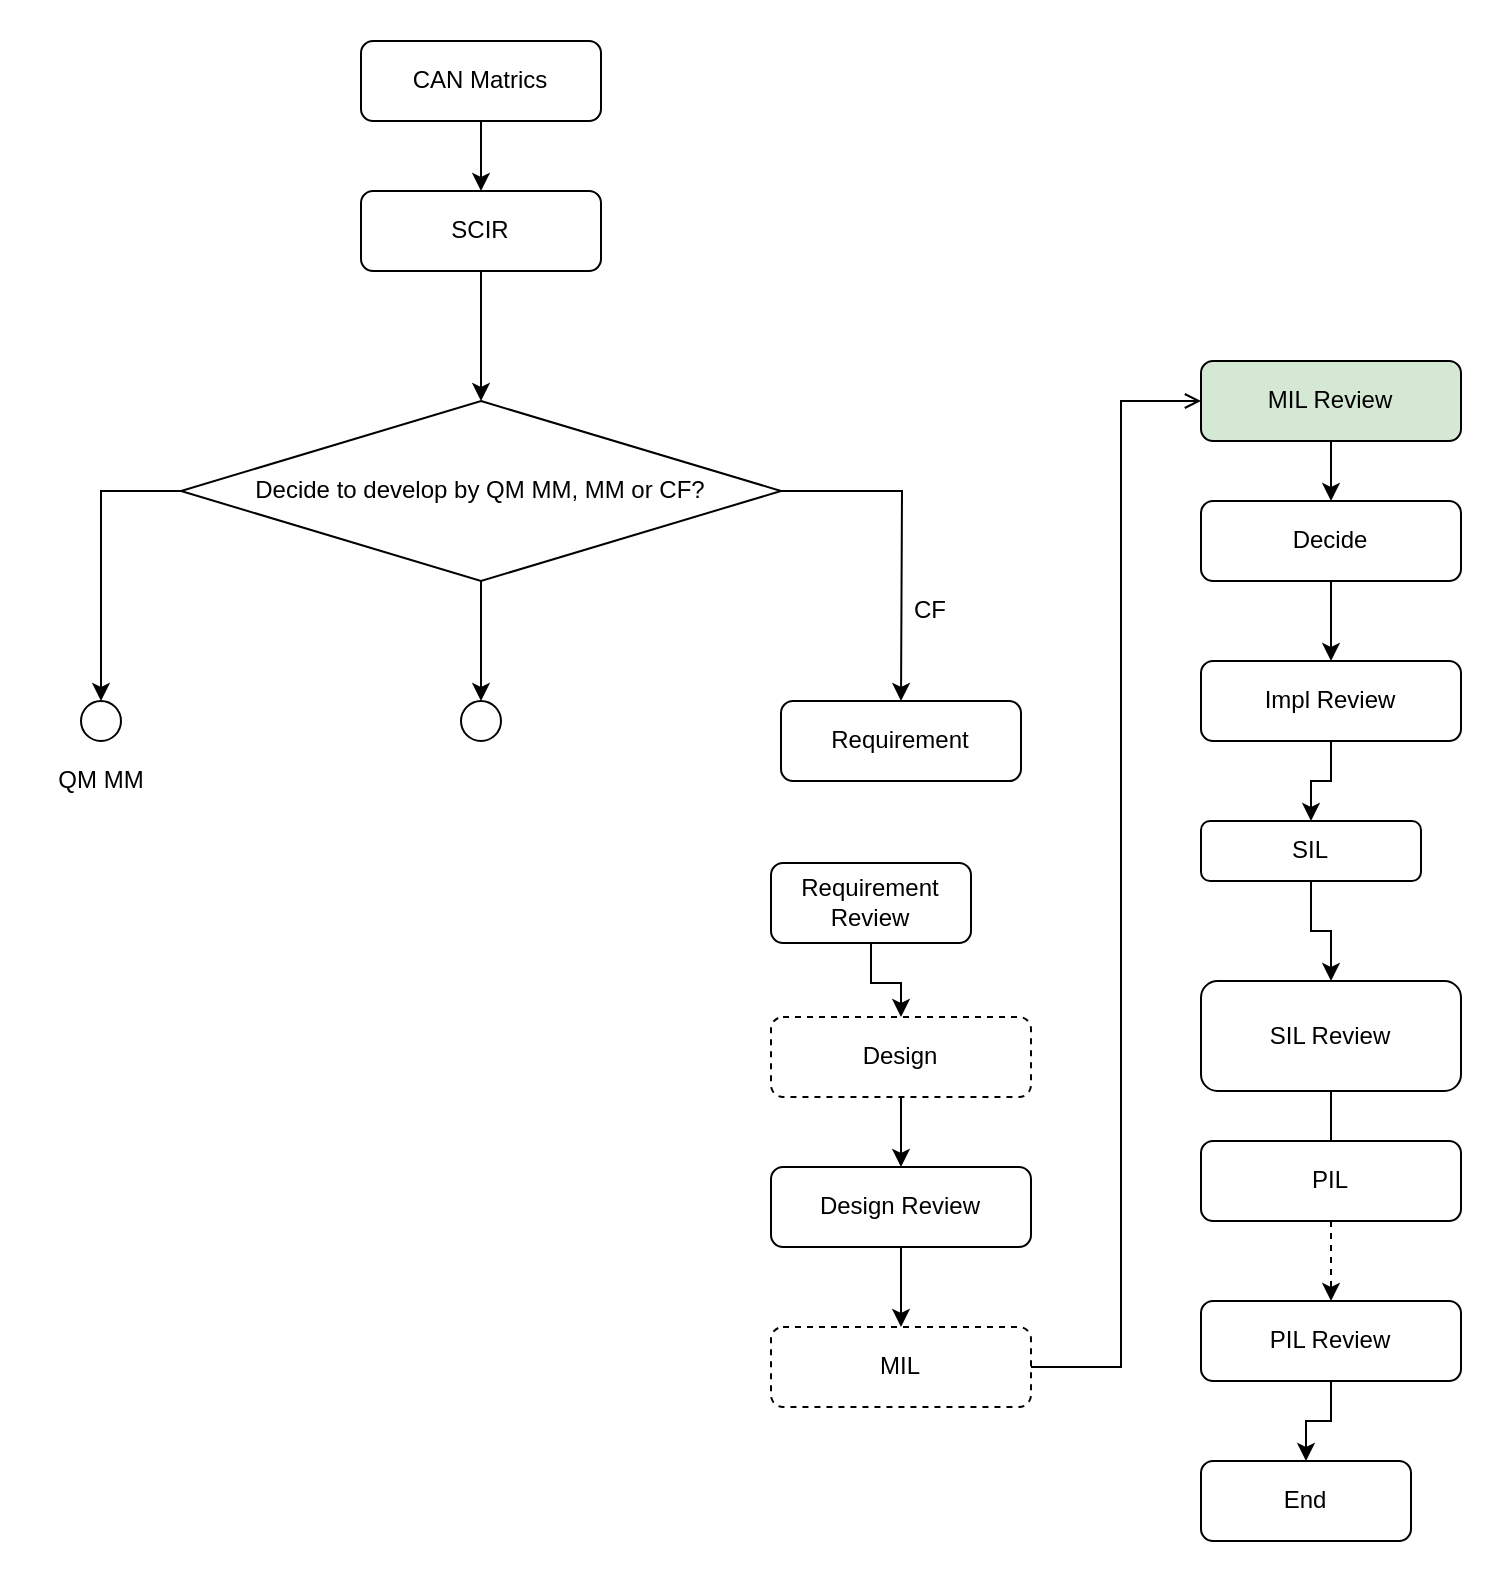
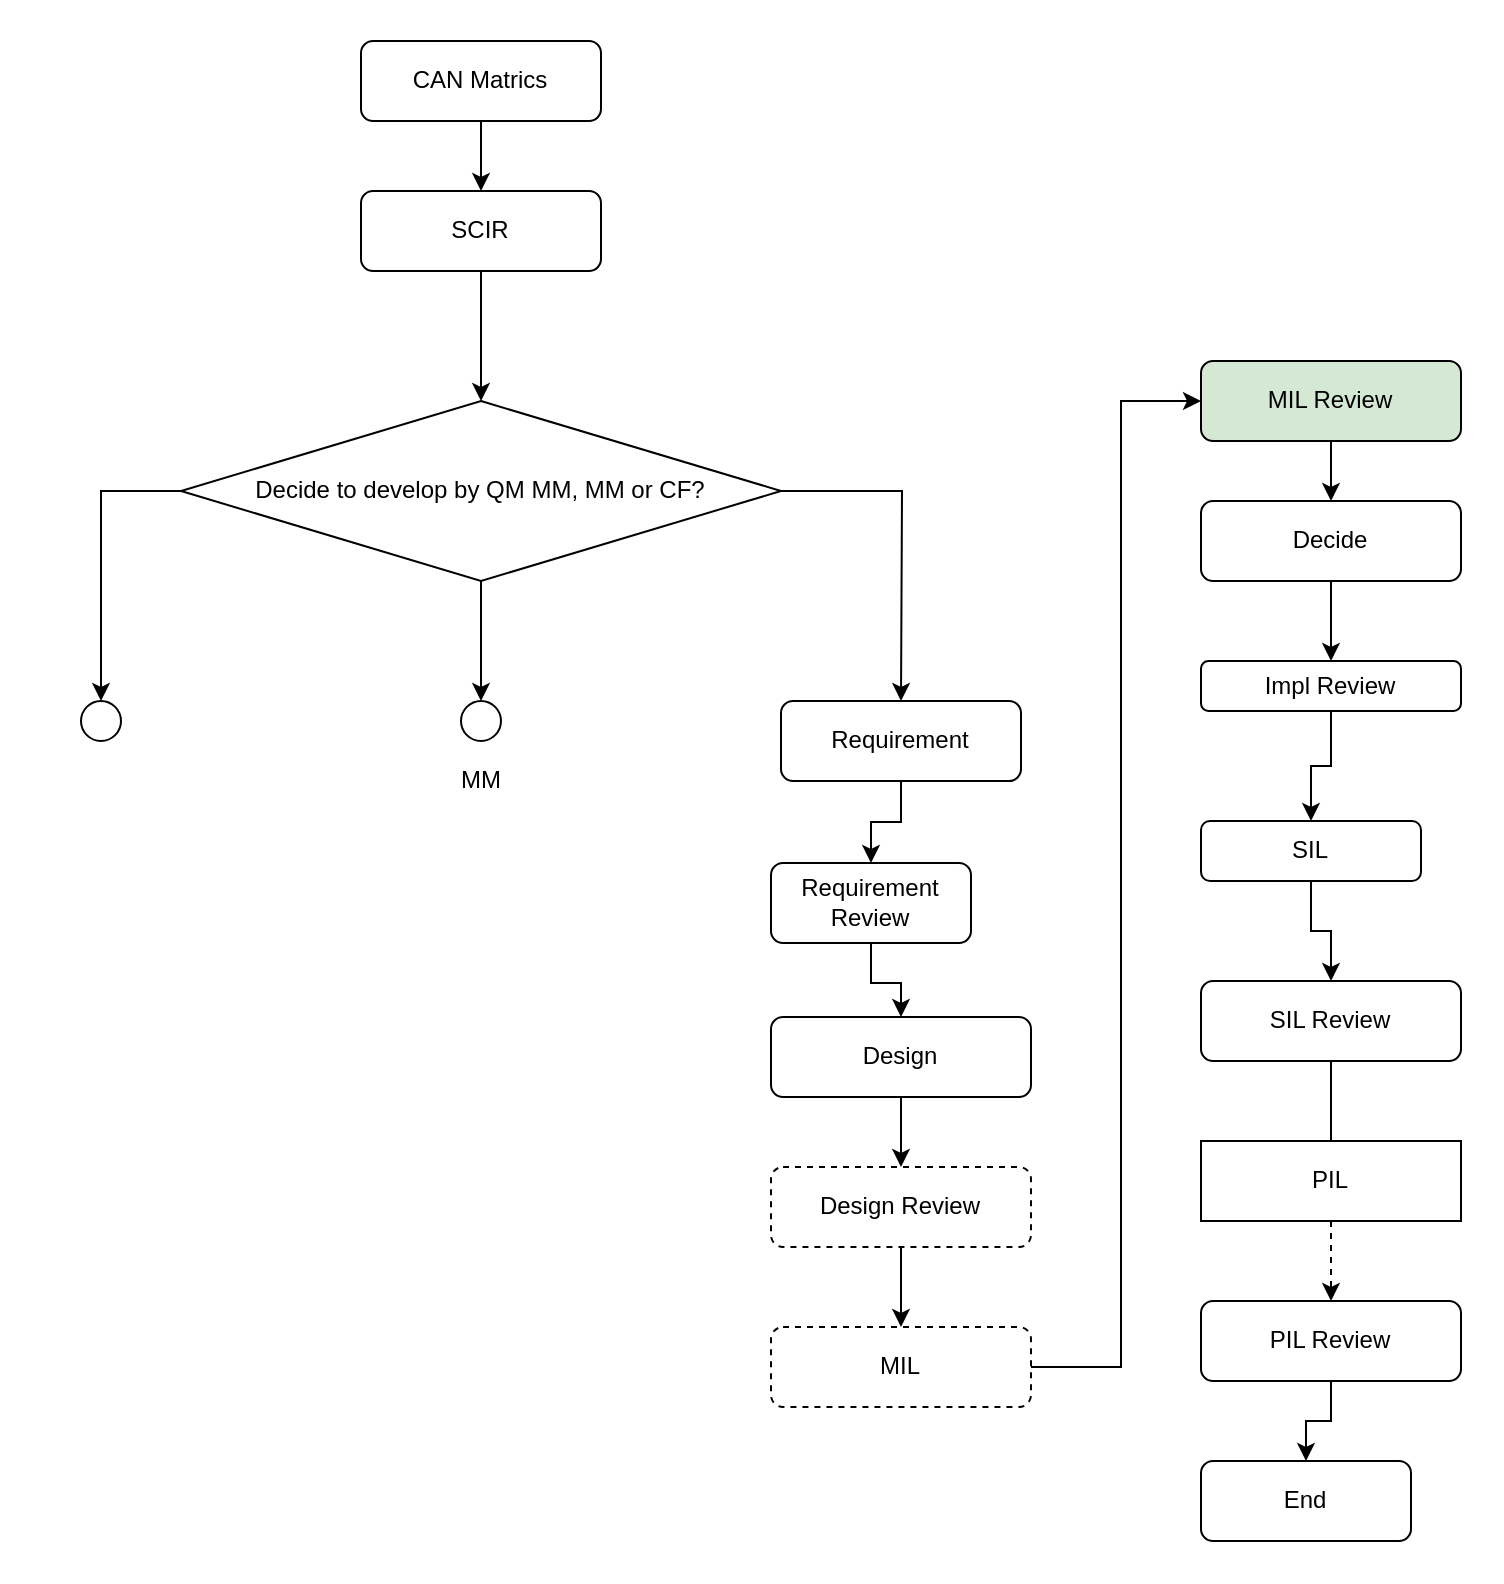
- <mxCell id="23" value="" style="edgeStyle=orthogonalEdgeStyle;rounded=0;orthogonalLoop=1;jettySize=auto;html=1;endArrow=open;" edge="1" parent="1" source="24" target="26"><mxGeometry relative="1" as="geometry"><Array as="points"><mxPoint x="560" y="683" /><mxPoint x="560" y="200" /></Array></mxGeometry></mxCell>
+ <mxCell id="23" value="" style="edgeStyle=orthogonalEdgeStyle;rounded=0;orthogonalLoop=1;jettySize=auto;html=1;" edge="1" parent="1" source="24" target="26"><mxGeometry relative="1" as="geometry"><Array as="points"><mxPoint x="560" y="683" /><mxPoint x="560" y="200" /></Array></mxGeometry></mxCell>
- <mxCell id="14" value="CF" style="text;html=1;strokeColor=none;fillColor=none;align=center;verticalAlign=middle;whiteSpace=wrap;rounded=0;" vertex="1" parent="1"><mxGeometry x="420" y="290" width="90" height="30" as="geometry" /></mxCell>
- <mxCell id="30" value="Impl Review" style="rounded=1;whiteSpace=wrap;html=1;" vertex="1" parent="1"><mxGeometry x="600" y="330" width="130" height="40" as="geometry" /></mxCell>
+ <mxCell id="30" value="Impl Review" style="rounded=1;whiteSpace=wrap;html=1;" vertex="1" parent="1"><mxGeometry x="600" y="330" width="130" height="25" as="geometry" /></mxCell>
- <mxCell id="12" value="QM MM" style="text;html=1;align=center;verticalAlign=middle;resizable=0;points=[];autosize=1;strokeColor=none;fillColor=none;" vertex="1" parent="1"><mxGeometry y="380" width="60" height="20" as="geometry" x="20" /></mxCell>
+ <mxCell id="13" value="MM" style="text;html=1;align=center;verticalAlign=middle;resizable=0;points=[];autosize=1;strokeColor=none;fillColor=none;" vertex="1" parent="1"><mxGeometry x="220" y="380" width="40" height="20" as="geometry" /></mxCell>
+ <mxCell id="15" value="" style="edgeStyle=orthogonalEdgeStyle;rounded=0;orthogonalLoop=1;jettySize=auto;html=1;" edge="1" parent="1" source="16" target="18"><mxGeometry relative="1" as="geometry" /></mxCell>
- <mxCell id="34" value="SIL Review" style="rounded=1;whiteSpace=wrap;html=1;" vertex="1" parent="1"><mxGeometry x="600" y="490" width="130" height="55" as="geometry" /></mxCell>
+ <mxCell id="34" value="SIL Review" style="rounded=1;whiteSpace=wrap;html=1;" vertex="1" parent="1"><mxGeometry x="600" y="490" width="130" height="40" as="geometry" /></mxCell>
- <mxCell id="20" value="Design" style="rounded=1;whiteSpace=wrap;html=1;dashed=1;" vertex="1" parent="1"><mxGeometry x="385" y="508" width="130" height="40" as="geometry" /></mxCell>
+ <mxCell id="20" value="Design" style="rounded=1;whiteSpace=wrap;html=1;" vertex="1" parent="1"><mxGeometry x="385" y="508" width="130" height="40" as="geometry" /></mxCell>
- <mxCell id="36" value="PIL" style="rounded=1;whiteSpace=wrap;html=1;" vertex="1" parent="1"><mxGeometry x="600" y="570" width="130" height="40" as="geometry" /></mxCell>
+ <mxCell id="36" value="PIL" style="whiteSpace=wrap;html=1;rounded=0;" vertex="1" parent="1"><mxGeometry x="600" y="570" width="130" height="40" as="geometry" /></mxCell>
- <mxCell id="22" value="Design Review" style="rounded=1;whiteSpace=wrap;html=1;" vertex="1" parent="1"><mxGeometry x="385" y="583" width="130" height="40" as="geometry" /></mxCell>
+ <mxCell id="22" value="Design Review" style="rounded=1;whiteSpace=wrap;html=1;dashed=1;" vertex="1" parent="1"><mxGeometry x="385" y="583" width="130" height="40" as="geometry" /></mxCell>
